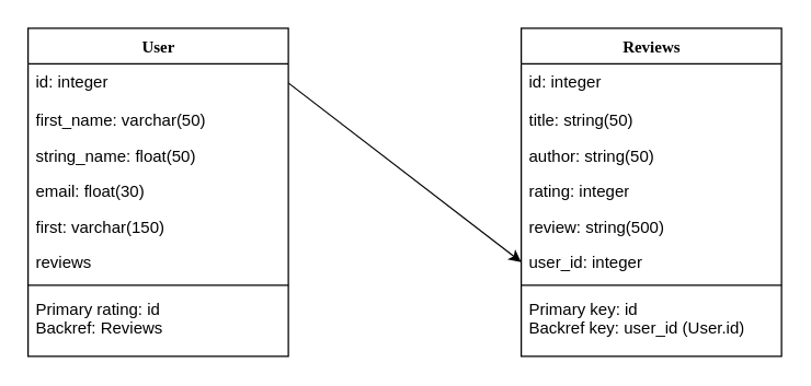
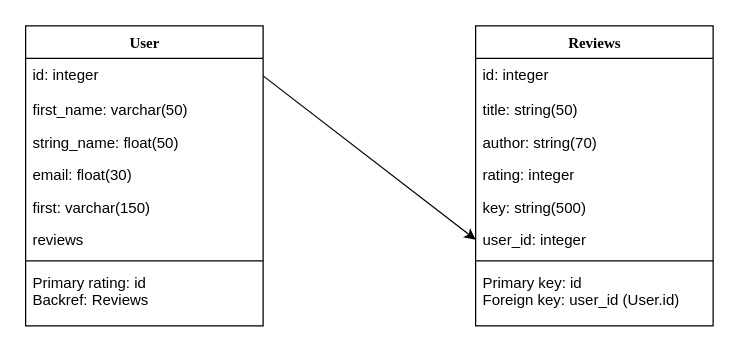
- <mxCell id="5" value="author: string(50)" style="text;html=1;strokeColor=none;fillColor=none;align=left;verticalAlign=top;spacingLeft=4;spacingRight=4;whiteSpace=wrap;overflow=hidden;rotatable=0;points=[[0,0.5],[1,0.5]];portConstraint=eastwest;" parent="2" vertex="1"><mxGeometry y="80" width="190" height="26" as="geometry" /></mxCell>
+ <mxCell id="5" value="author: string(70)" style="text;html=1;strokeColor=none;fillColor=none;align=left;verticalAlign=top;spacingLeft=4;spacingRight=4;whiteSpace=wrap;overflow=hidden;rotatable=0;points=[[0,0.5],[1,0.5]];portConstraint=eastwest;" parent="2" vertex="1"><mxGeometry y="80" width="190" height="26" as="geometry" /></mxCell>
- <mxCell id="7" value="review: string(500)" style="text;html=1;strokeColor=none;fillColor=none;align=left;verticalAlign=top;spacingLeft=4;spacingRight=4;whiteSpace=wrap;overflow=hidden;rotatable=0;points=[[0,0.5],[1,0.5]];portConstraint=eastwest;" parent="2" vertex="1"><mxGeometry y="132" width="190" height="26" as="geometry" /></mxCell>
+ <mxCell id="7" value="key: string(500)" style="text;html=1;strokeColor=none;fillColor=none;align=left;verticalAlign=top;spacingLeft=4;spacingRight=4;whiteSpace=wrap;overflow=hidden;rotatable=0;points=[[0,0.5],[1,0.5]];portConstraint=eastwest;" parent="2" vertex="1"><mxGeometry y="132" width="190" height="26" as="geometry" /></mxCell>
- <mxCell id="10" value="Primary key: id&lt;br&gt;Backref key: user_id (User.id)" style="text;html=1;strokeColor=none;fillColor=none;align=left;verticalAlign=top;spacingLeft=4;spacingRight=4;whiteSpace=wrap;overflow=hidden;rotatable=0;points=[[0,0.5],[1,0.5]];portConstraint=eastwest;" parent="2" vertex="1"><mxGeometry y="192" width="190" height="48" as="geometry" /></mxCell>
+ <mxCell id="10" value="Primary key: id&lt;br&gt;Foreign key: user_id (User.id)" style="text;html=1;strokeColor=none;fillColor=none;align=left;verticalAlign=top;spacingLeft=4;spacingRight=4;whiteSpace=wrap;overflow=hidden;rotatable=0;points=[[0,0.5],[1,0.5]];portConstraint=eastwest;" parent="2" vertex="1"><mxGeometry y="192" width="190" height="48" as="geometry" /></mxCell>
